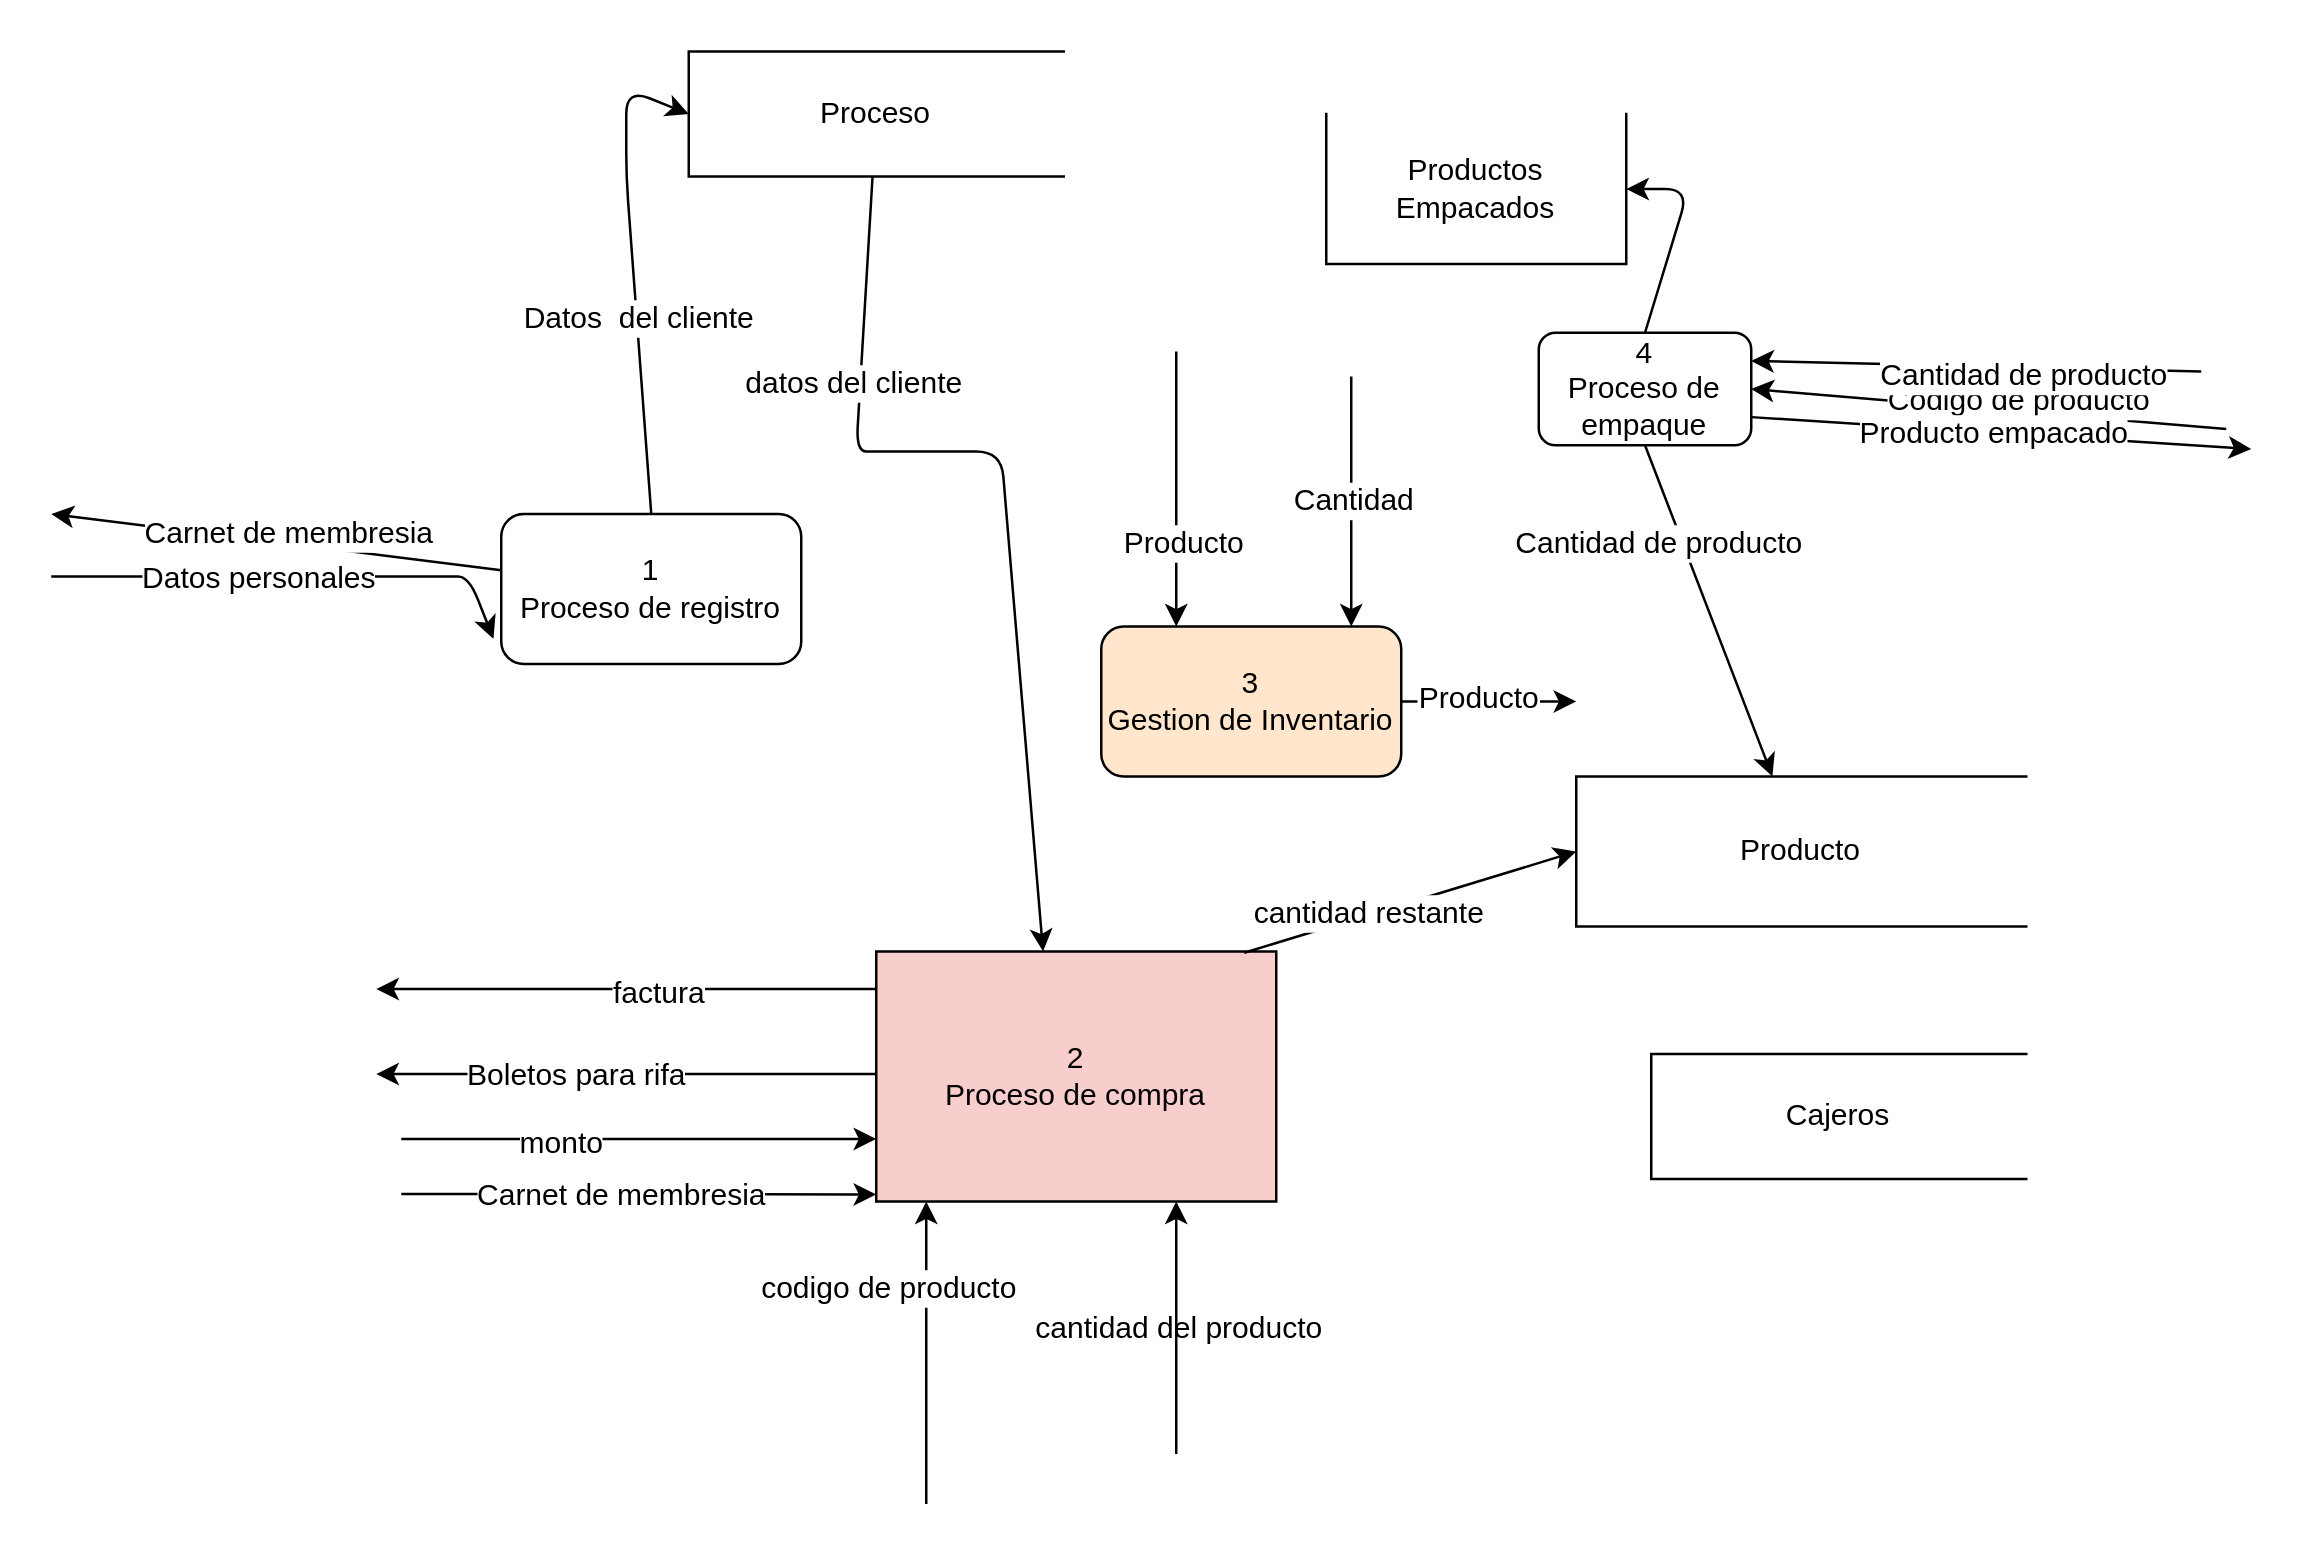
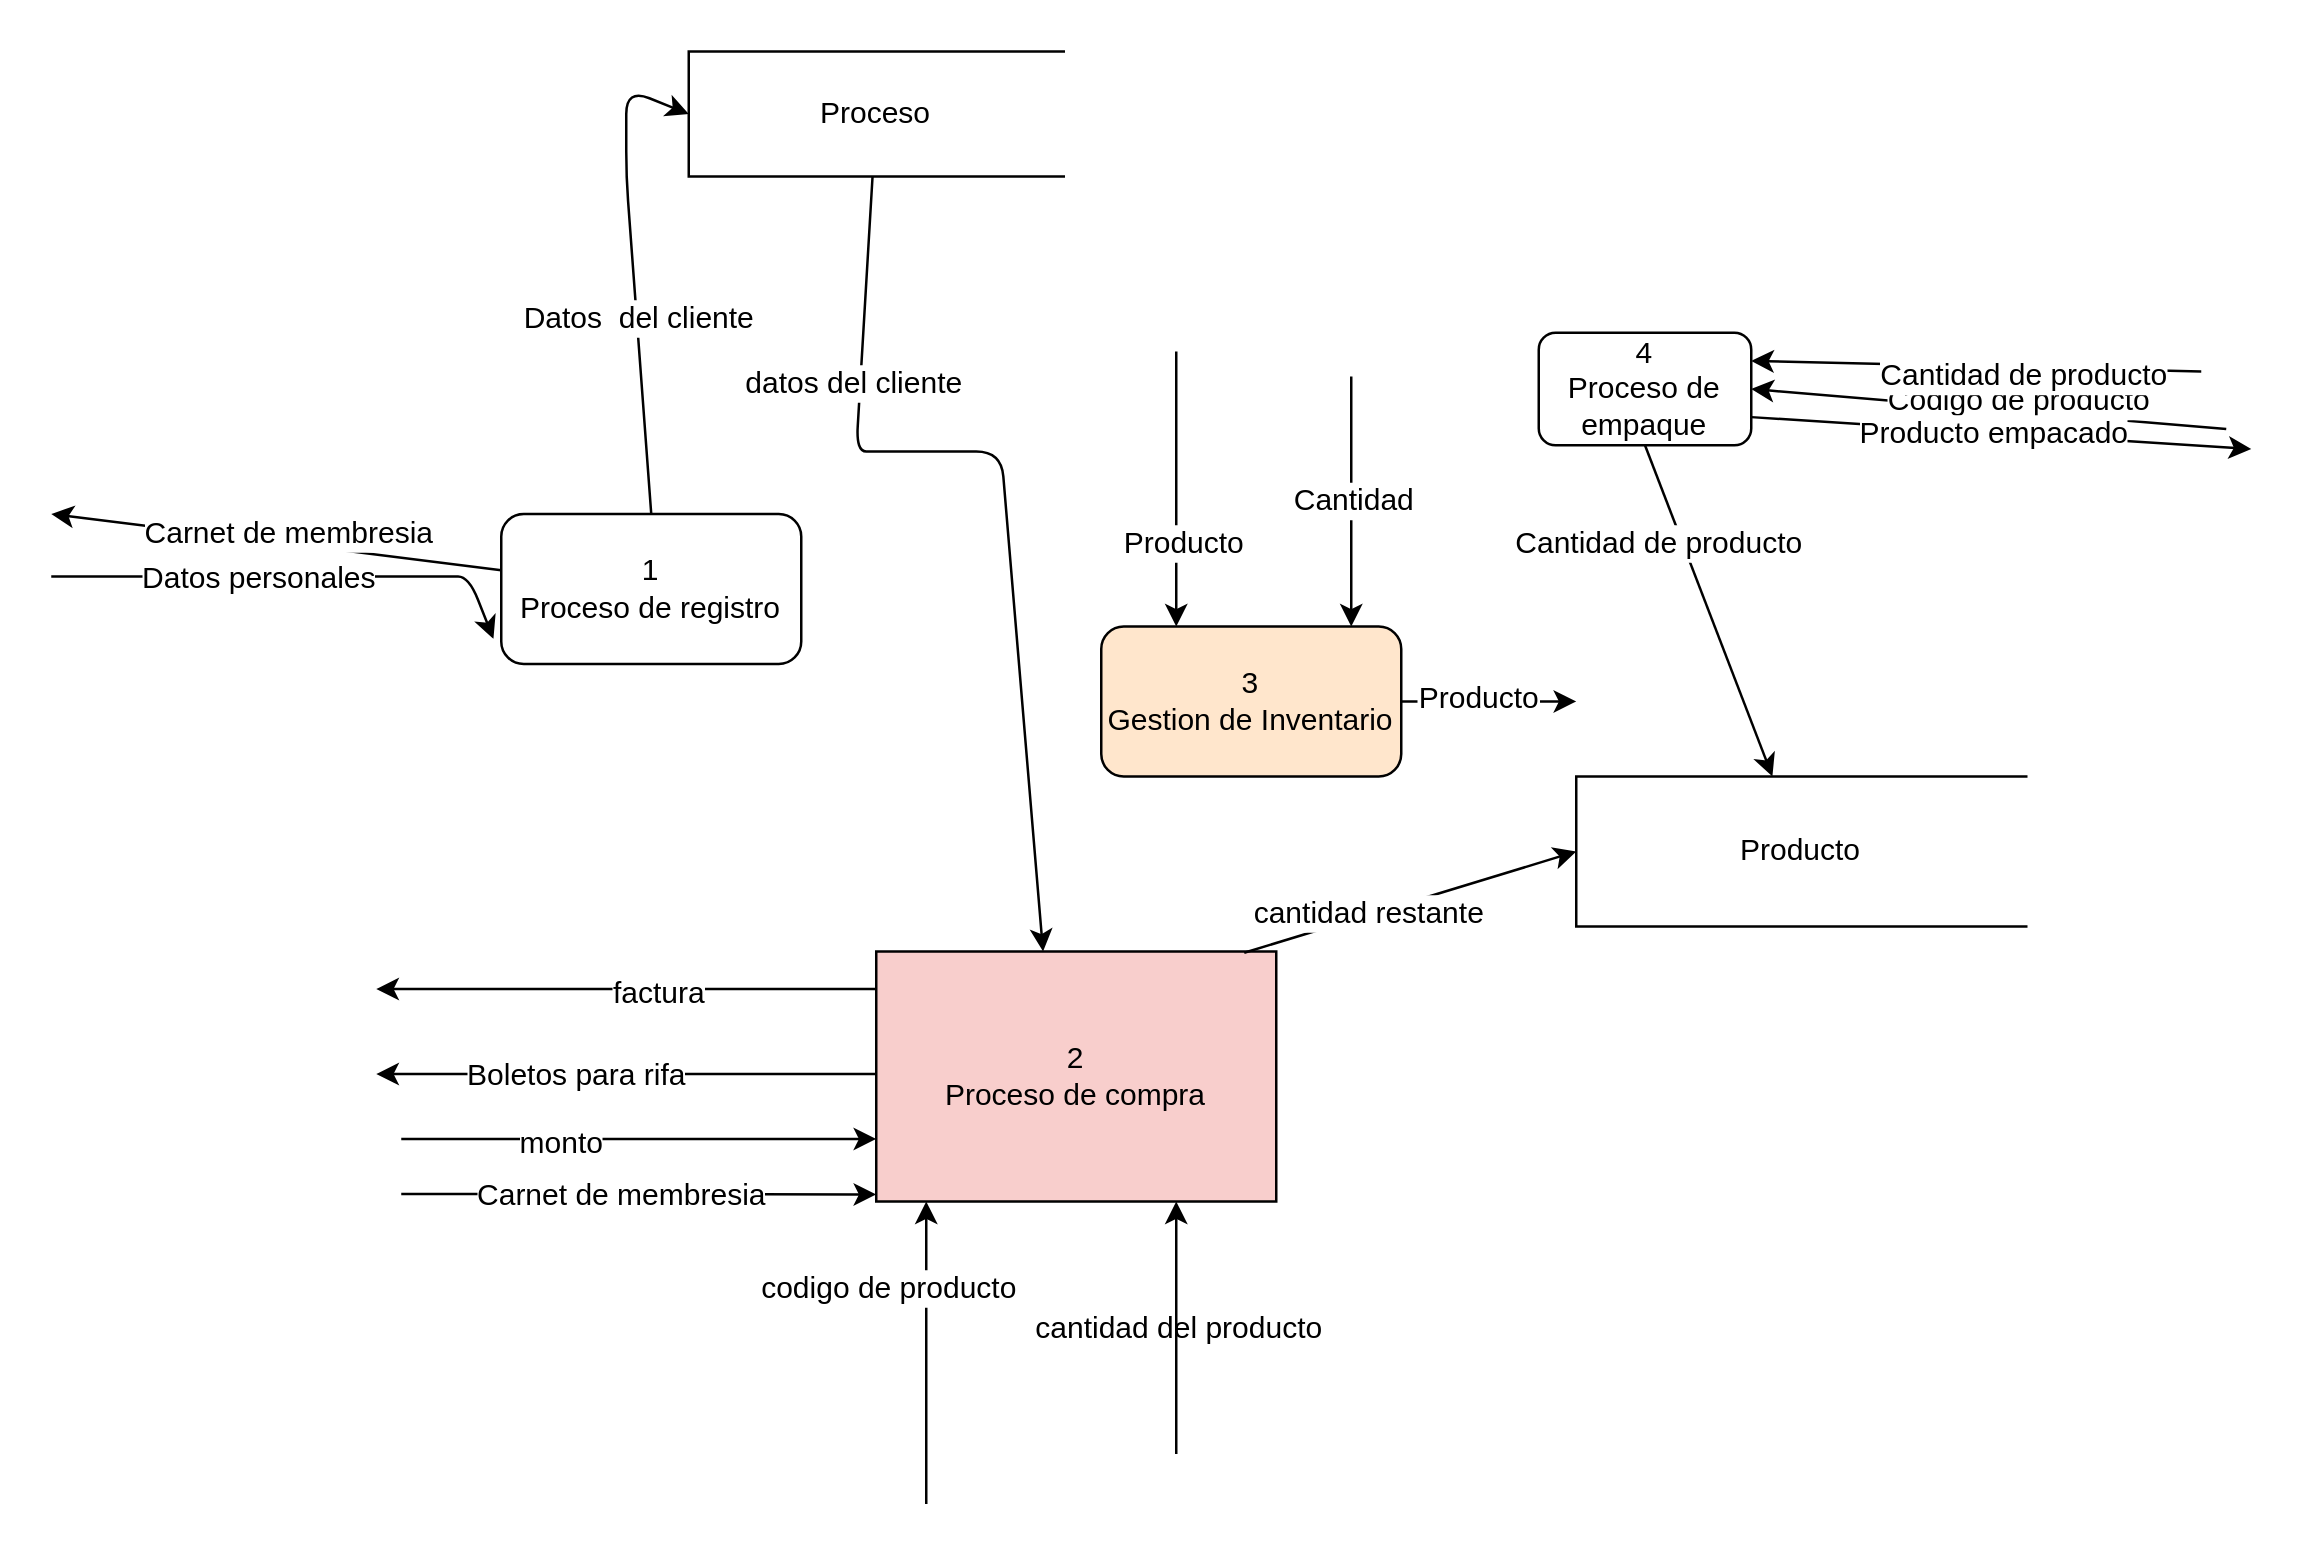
- <mxCell id="38" value="Productos Empacados" style="shape=partialRectangle;whiteSpace=wrap;html=1;bottom=1;right=1;left=1;top=0;fillColor=none;routingCenterX=-0.5;" parent="1" vertex="1"><mxGeometry x="530" y="45" width="120" height="60" as="geometry" /></mxCell>
- <mxCell id="39" value="" style="endArrow=classic;html=1;exitX=0.5;exitY=0;exitDx=0;exitDy=0;entryX=1;entryY=0.5;entryDx=0;entryDy=0;" parent="1" source="35" target="38" edge="1"><mxGeometry width="50" height="50" relative="1" as="geometry"><mxPoint x="640" y="152.5" as="sourcePoint" /><mxPoint x="675" y="60" as="targetPoint" /><Array as="points"><mxPoint x="675" y="75" /></Array></mxGeometry></mxCell>
- <mxCell id="21" value="Cajeros" style="shape=partialRectangle;whiteSpace=wrap;html=1;bottom=1;right=1;left=1;top=0;fillColor=none;routingCenterX=-0.5;direction=south;" parent="1" vertex="1"><mxGeometry x="660" y="421" width="150" height="50" as="geometry" /></mxCell>
